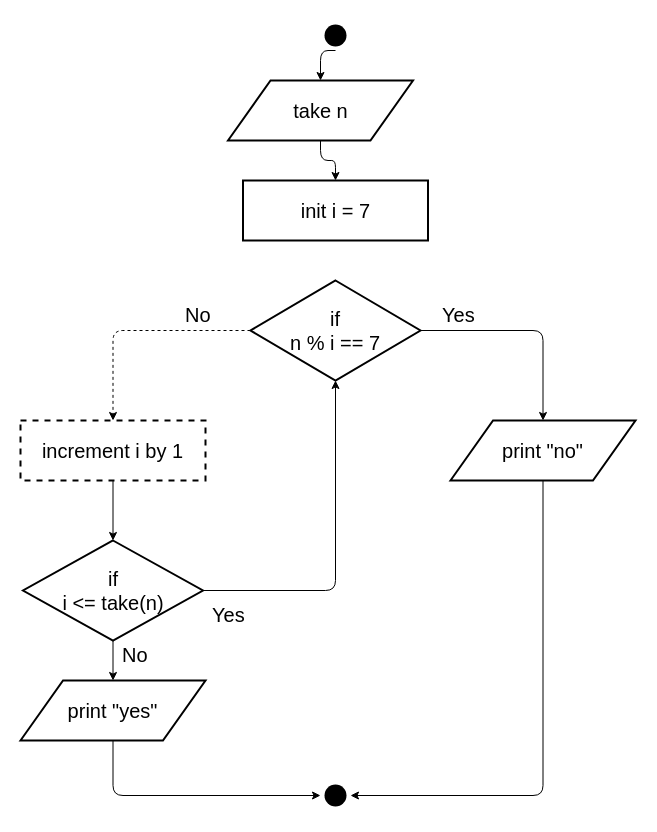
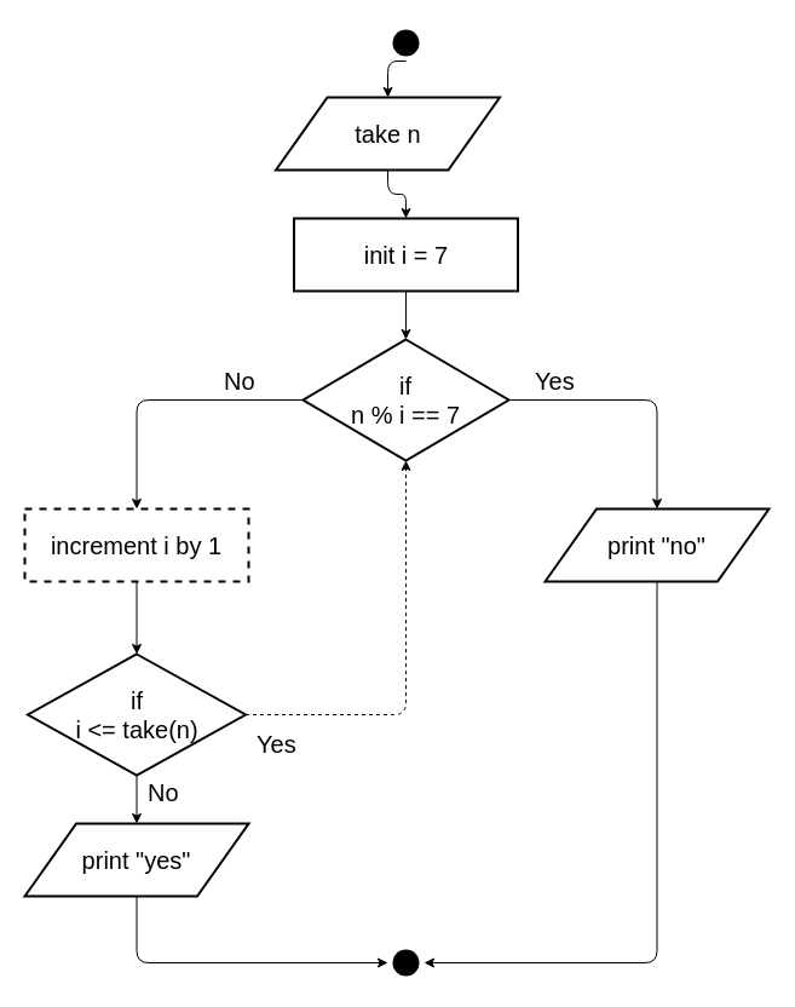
+ <mxCell id="5" style="edgeStyle=orthogonalEdgeStyle;rounded=1;jumpSize=6;orthogonalLoop=1;jettySize=auto;html=1;exitX=0.5;exitY=1;exitDx=0;exitDy=0;entryX=0.5;entryY=0;entryDx=0;entryDy=0;entryPerimeter=0;labelBackgroundColor=#000000;" edge="1" parent="1" source="6" target="10"><mxGeometry relative="1" as="geometry" /></mxCell>
- <mxCell id="9" style="edgeStyle=orthogonalEdgeStyle;rounded=1;jumpSize=6;orthogonalLoop=1;jettySize=auto;html=1;exitX=0;exitY=0.5;exitDx=0;exitDy=0;exitPerimeter=0;entryX=0.5;entryY=0;entryDx=0;entryDy=0;labelBackgroundColor=#000000;dashed=1;" edge="1" parent="1" source="10" target="15"><mxGeometry relative="1" as="geometry" /></mxCell>
+ <mxCell id="9" style="edgeStyle=orthogonalEdgeStyle;rounded=1;jumpSize=6;orthogonalLoop=1;jettySize=auto;html=1;exitX=0;exitY=0.5;exitDx=0;exitDy=0;exitPerimeter=0;entryX=0.5;entryY=0;entryDx=0;entryDy=0;labelBackgroundColor=#000000;" edge="1" parent="1" source="10" target="15"><mxGeometry relative="1" as="geometry" /></mxCell>
- <mxCell id="16" style="edgeStyle=orthogonalEdgeStyle;rounded=1;jumpSize=6;orthogonalLoop=1;jettySize=auto;html=1;exitX=1;exitY=0.5;exitDx=0;exitDy=0;exitPerimeter=0;entryX=0.5;entryY=1;entryDx=0;entryDy=0;entryPerimeter=0;labelBackgroundColor=#000000;" edge="1" parent="1" source="18" target="10"><mxGeometry relative="1" as="geometry" /></mxCell>
+ <mxCell id="16" style="edgeStyle=orthogonalEdgeStyle;rounded=1;jumpSize=6;orthogonalLoop=1;jettySize=auto;html=1;exitX=1;exitY=0.5;exitDx=0;exitDy=0;exitPerimeter=0;entryX=0.5;entryY=1;entryDx=0;entryDy=0;entryPerimeter=0;labelBackgroundColor=#000000;dashed=1;" edge="1" parent="1" source="18" target="10"><mxGeometry relative="1" as="geometry" /></mxCell>
